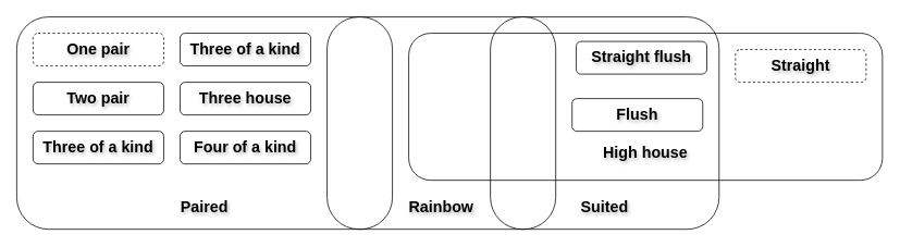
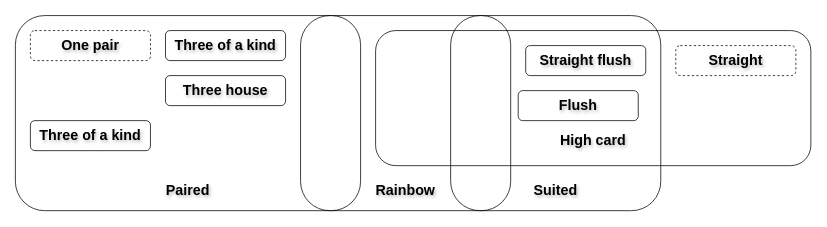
- <mxCell id="7" value="&lt;b&gt;&lt;font style=&quot;font-size: 19px;&quot;&gt;Straight flush&lt;/font&gt;&lt;/b&gt;" style="rounded=1;whiteSpace=wrap;html=1;fillColor=none;strokeColor=default;textShadow=1;" vertex="1" parent="1"><mxGeometry x="705" y="50" width="160" height="40" as="geometry" /></mxCell>
+ <mxCell id="7" value="&lt;b&gt;&lt;font style=&quot;font-size: 19px;&quot;&gt;Straight flush&lt;/font&gt;&lt;/b&gt;" style="rounded=1;whiteSpace=wrap;html=1;fillColor=none;strokeColor=default;textShadow=1;" vertex="1" parent="1"><mxGeometry x="700" y="60" width="160" height="40" as="geometry" /></mxCell>
- <mxCell id="9" value="&lt;b&gt;&lt;font style=&quot;font-size: 19px;&quot;&gt;Two pair&lt;/font&gt;&lt;/b&gt;" style="rounded=1;whiteSpace=wrap;html=1;fillColor=none;textShadow=1;" vertex="1" parent="1"><mxGeometry x="40" y="100" width="160" height="40" as="geometry" /></mxCell>
- <mxCell id="2" value="&lt;div&gt;&lt;b&gt;&lt;font style=&quot;font-size: 19px;&quot;&gt;&lt;br&gt;&lt;/font&gt;&lt;/b&gt;&lt;/div&gt;&lt;b&gt;&lt;font style=&quot;font-size: 19px;&quot;&gt;&lt;div&gt;&lt;b&gt;&lt;font style=&quot;font-size: 19px;&quot;&gt;&lt;br&gt;&lt;/font&gt;&lt;/b&gt;&lt;/div&gt;&lt;div&gt;&lt;b&gt;&lt;font style=&quot;font-size: 19px;&quot;&gt;&lt;br&gt;&lt;/font&gt;&lt;/b&gt;&lt;/div&gt;&lt;div&gt;&lt;b&gt;&lt;font style=&quot;font-size: 19px;&quot;&gt;&lt;br&gt;&lt;/font&gt;&lt;/b&gt;&lt;/div&gt;&lt;div&gt;&lt;br&gt;&lt;/div&gt;&lt;div&gt;&lt;b style=&quot;background-color: initial; font-size: 12px;&quot;&gt;&lt;font style=&quot;font-size: 19px;&quot;&gt;High house&lt;/font&gt;&lt;/b&gt;&lt;br&gt;&lt;/div&gt;&lt;/font&gt;&lt;/b&gt;" style="rounded=1;whiteSpace=wrap;html=1;fillColor=none;textShadow=1;" vertex="1" parent="1"><mxGeometry x="500" y="40" width="580" height="180" as="geometry" /></mxCell>
+ <mxCell id="2" value="&lt;div&gt;&lt;b&gt;&lt;font style=&quot;font-size: 19px;&quot;&gt;&lt;br&gt;&lt;/font&gt;&lt;/b&gt;&lt;/div&gt;&lt;b&gt;&lt;font style=&quot;font-size: 19px;&quot;&gt;&lt;div&gt;&lt;b&gt;&lt;font style=&quot;font-size: 19px;&quot;&gt;&lt;br&gt;&lt;/font&gt;&lt;/b&gt;&lt;/div&gt;&lt;div&gt;&lt;b&gt;&lt;font style=&quot;font-size: 19px;&quot;&gt;&lt;br&gt;&lt;/font&gt;&lt;/b&gt;&lt;/div&gt;&lt;div&gt;&lt;b&gt;&lt;font style=&quot;font-size: 19px;&quot;&gt;&lt;br&gt;&lt;/font&gt;&lt;/b&gt;&lt;/div&gt;&lt;div&gt;&lt;br&gt;&lt;/div&gt;&lt;div&gt;&lt;b style=&quot;background-color: initial; font-size: 12px;&quot;&gt;&lt;font style=&quot;font-size: 19px;&quot;&gt;High card&lt;/font&gt;&lt;/b&gt;&lt;br&gt;&lt;/div&gt;&lt;/font&gt;&lt;/b&gt;" style="rounded=1;whiteSpace=wrap;html=1;fillColor=none;textShadow=1;" vertex="1" parent="1"><mxGeometry x="500" y="40" width="580" height="180" as="geometry" /></mxCell>
- <mxCell id="12" value="&lt;font style=&quot;font-size: 19px;&quot;&gt;&lt;b&gt;Flush&lt;/b&gt;&lt;/font&gt;" style="rounded=1;whiteSpace=wrap;html=1;fillColor=none;textShadow=1;" vertex="1" parent="1"><mxGeometry x="700" y="120" width="160" height="40" as="geometry" /></mxCell>
+ <mxCell id="12" value="&lt;font style=&quot;font-size: 19px;&quot;&gt;&lt;b&gt;Flush&lt;/b&gt;&lt;/font&gt;" style="rounded=1;whiteSpace=wrap;html=1;fillColor=none;textShadow=1;" vertex="1" parent="1"><mxGeometry x="690" y="120" width="160" height="40" as="geometry" /></mxCell>
- <mxCell id="14" value="&lt;b&gt;&lt;font style=&quot;font-size: 19px;&quot;&gt;Four of a kind&lt;/font&gt;&lt;/b&gt;" style="rounded=1;whiteSpace=wrap;html=1;fillColor=none;textShadow=1;" vertex="1" parent="1"><mxGeometry x="220" y="160" width="160" height="40" as="geometry" /></mxCell>
